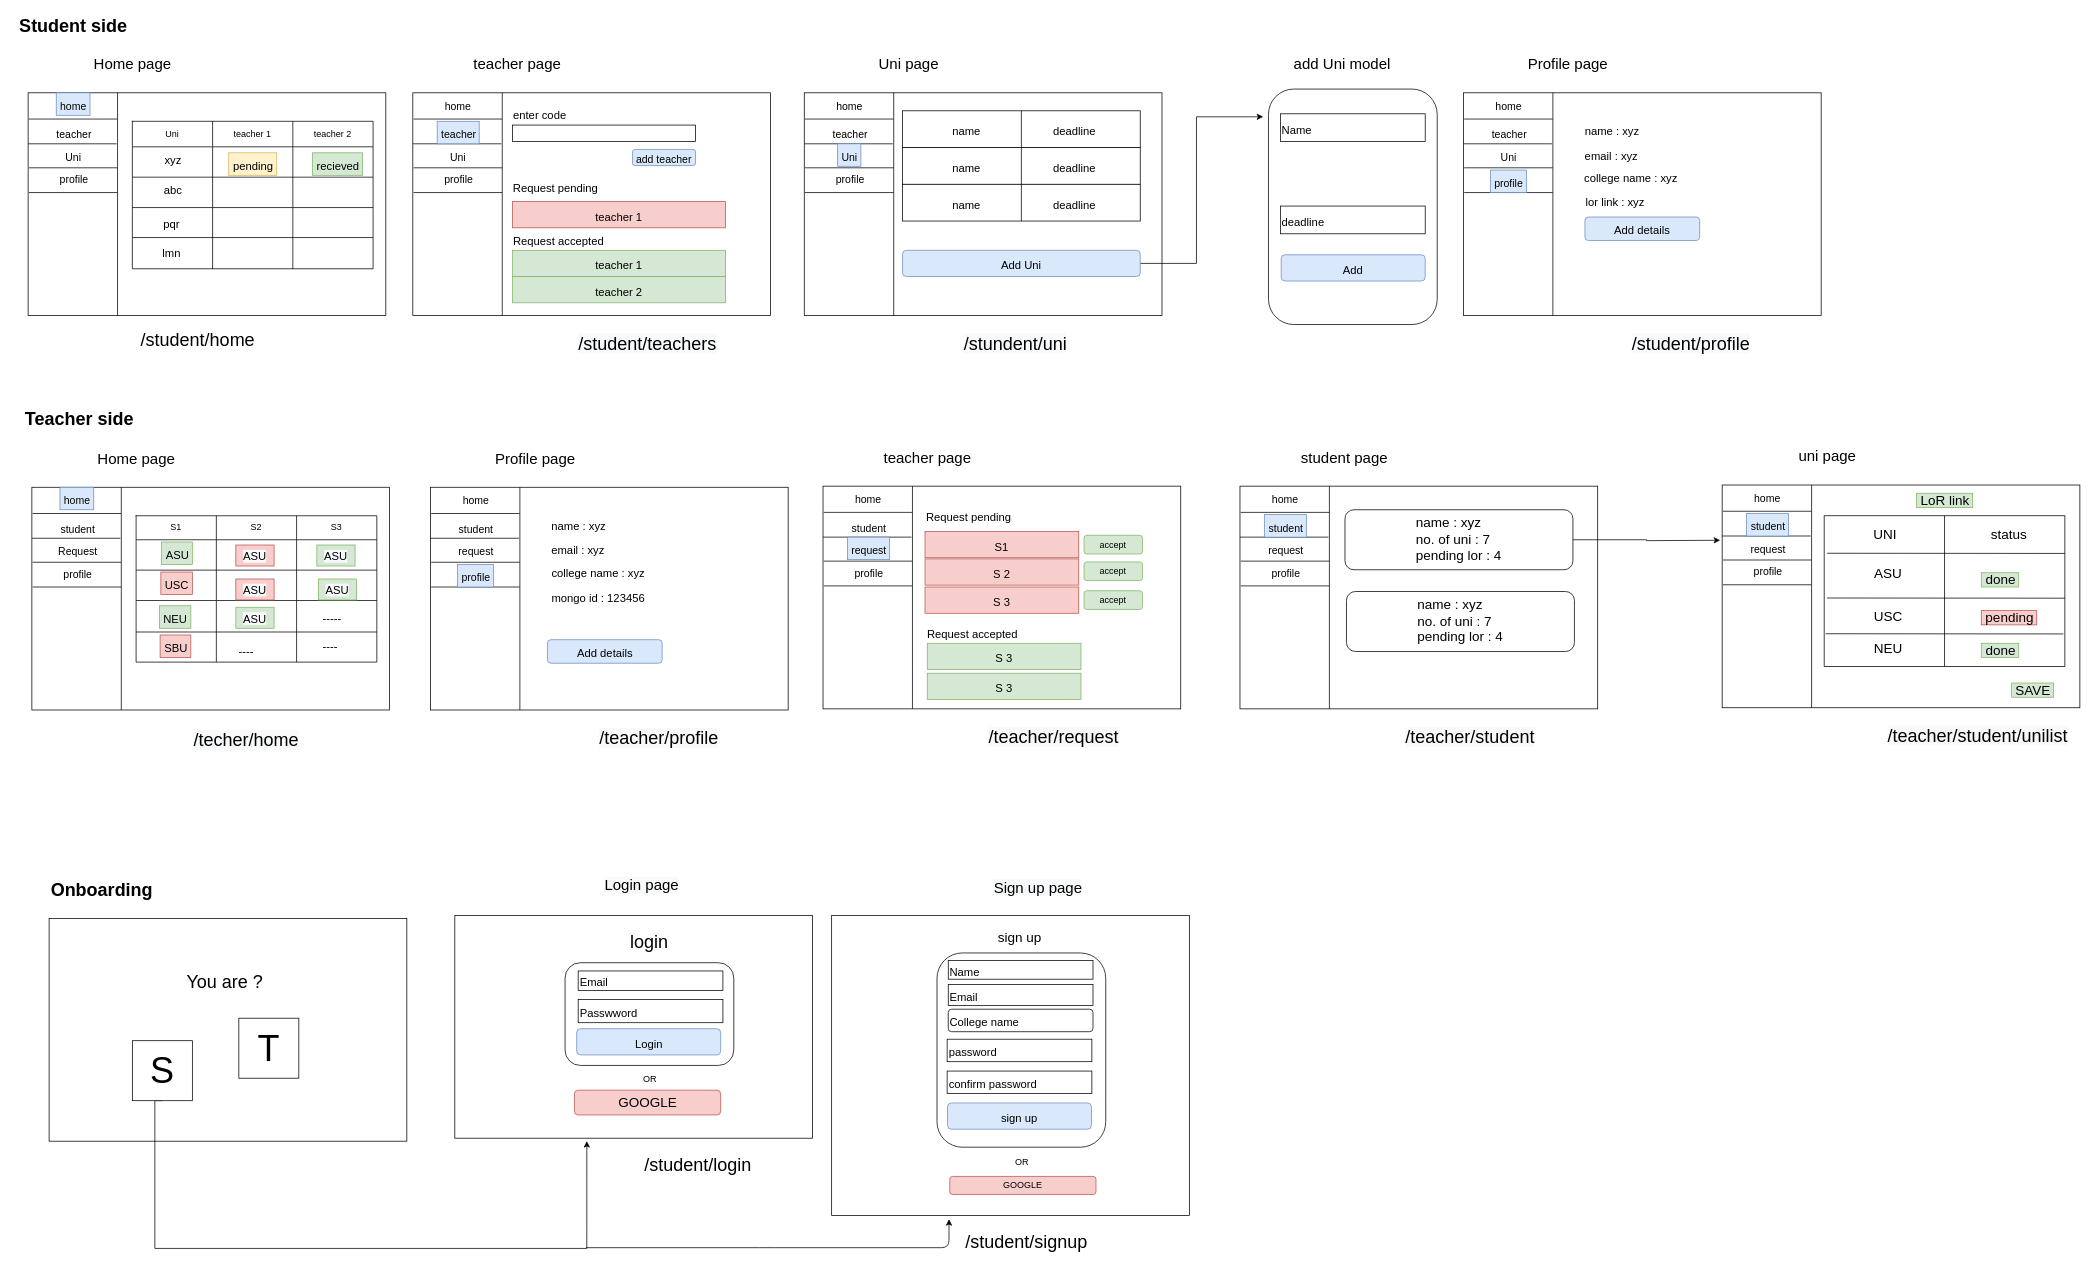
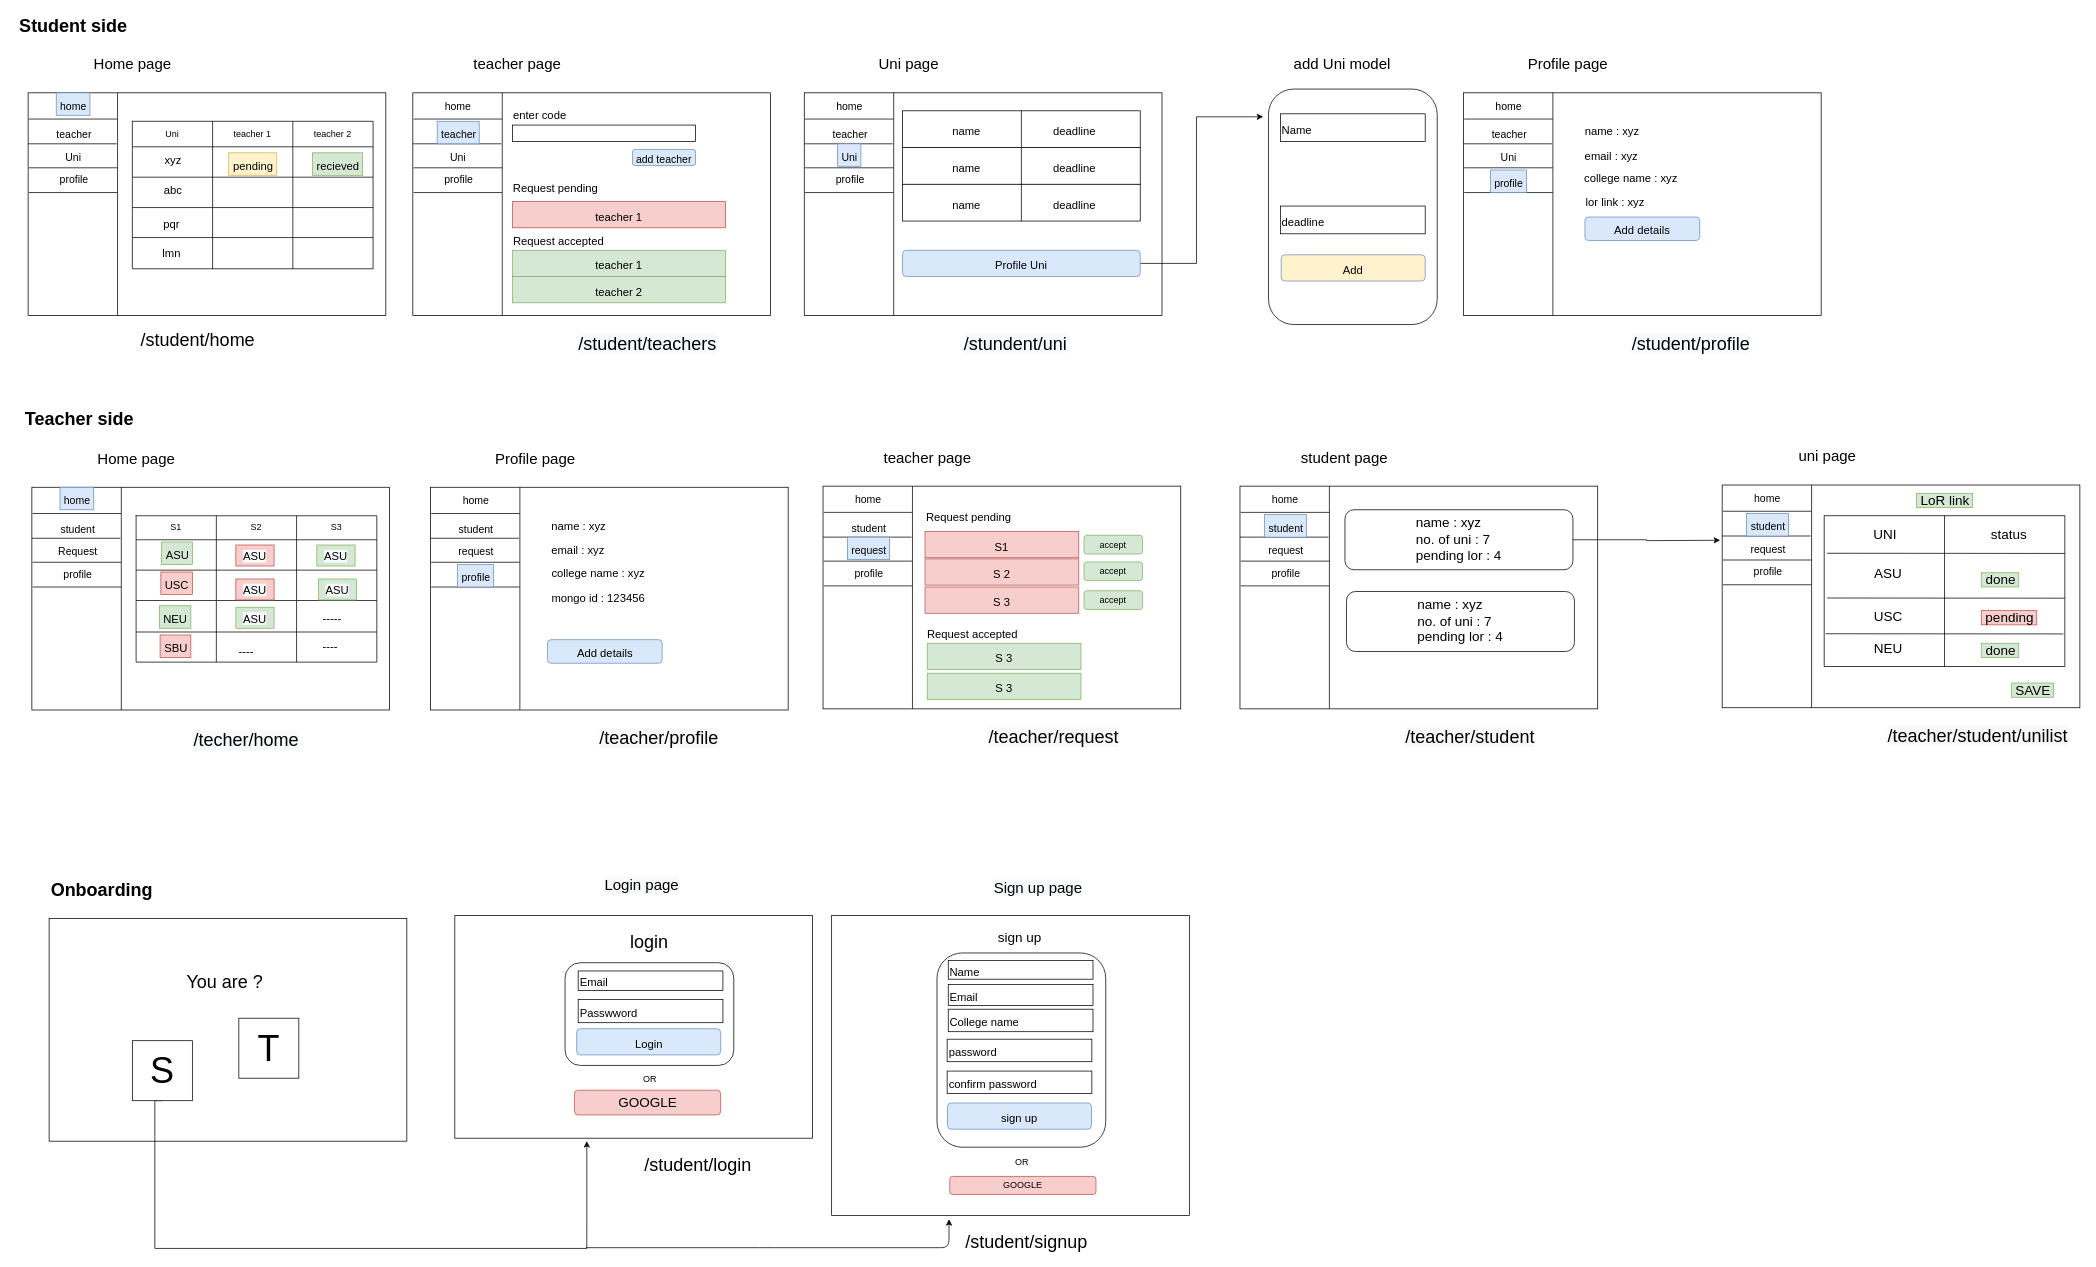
- <mxCell id="77" value="&lt;font style=&quot;font-size: 15px&quot;&gt;Add Uni&lt;/font&gt;" style="rounded=1;whiteSpace=wrap;html=1;fontSize=20;fillColor=#dae8fc;strokeColor=#6c8ebf;" parent="1" vertex="1"><mxGeometry x="1203" y="333" width="317" height="35" as="geometry" /></mxCell>
+ <mxCell id="77" value="&lt;font style=&quot;font-size: 15px&quot;&gt;Profile Uni&lt;/font&gt;" style="rounded=1;whiteSpace=wrap;html=1;fontSize=20;fillColor=#dae8fc;strokeColor=#6c8ebf;" parent="1" vertex="1"><mxGeometry x="1203" y="333" width="317" height="35" as="geometry" /></mxCell>
- <mxCell id="81" value="&lt;font style=&quot;font-size: 15px&quot;&gt;Add&lt;/font&gt;" style="rounded=1;whiteSpace=wrap;html=1;fontSize=20;fillColor=#dae8fc;strokeColor=#6c8ebf;align=center;" parent="1" vertex="1"><mxGeometry x="1708" y="339" width="192" height="35" as="geometry" /></mxCell>
+ <mxCell id="81" value="&lt;font style=&quot;font-size: 15px&quot;&gt;Add&lt;/font&gt;" style="rounded=1;whiteSpace=wrap;html=1;fontSize=20;fillColor=#fff2cc;strokeColor=#6c8ebf;align=center;" parent="1" vertex="1"><mxGeometry x="1708" y="339" width="192" height="35" as="geometry" /></mxCell>
- <mxCell id="200" value="&lt;font style=&quot;font-size: 15px&quot;&gt;College name&lt;/font&gt;" style="whiteSpace=wrap;html=1;fontSize=20;align=left;rounded=1;" parent="1" vertex="1"><mxGeometry x="1264" y="1345" width="193" height="30" as="geometry" /></mxCell>
+ <mxCell id="200" value="&lt;font style=&quot;font-size: 15px&quot;&gt;College name&lt;/font&gt;" style="rounded=0;whiteSpace=wrap;html=1;fontSize=20;align=left;" parent="1" vertex="1"><mxGeometry x="1264" y="1345" width="193" height="30" as="geometry" /></mxCell>
